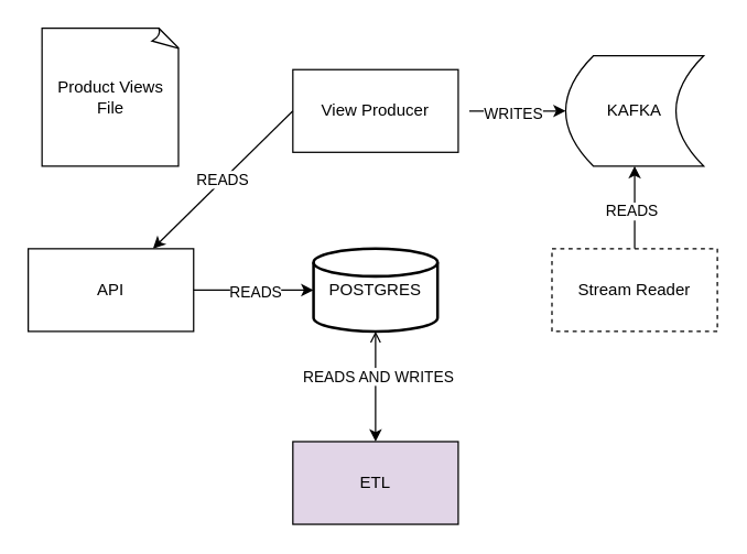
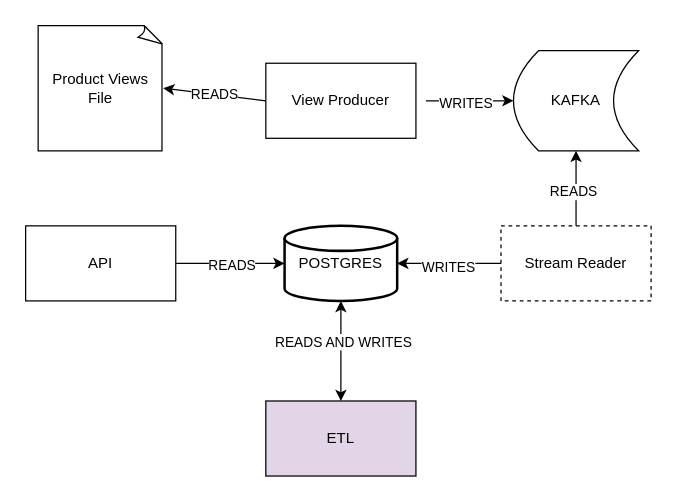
- <mxCell id="5" value="READS" style="endArrow=classic;html=1;exitX=0;exitY=0.5;exitDx=0;exitDy=0;" edge="1" parent="1" source="3" target="14"><mxGeometry width="50" height="50" relative="1" as="geometry"><mxPoint x="230" y="60" as="sourcePoint" /><mxPoint x="280" y="10" as="targetPoint" /></mxGeometry></mxCell>
+ <mxCell id="5" value="READS" style="endArrow=classic;html=1;entryX=1;entryY=0.5;entryDx=0;entryDy=0;entryPerimeter=0;exitX=0;exitY=0.5;exitDx=0;exitDy=0;" edge="1" parent="1" source="3" target="2"><mxGeometry width="50" height="50" relative="1" as="geometry"><mxPoint x="230" y="60" as="sourcePoint" /><mxPoint x="280" y="10" as="targetPoint" /></mxGeometry></mxCell>
+ <mxCell id="12" value="" style="endArrow=classic;html=1;entryX=1;entryY=0.5;entryDx=0;entryDy=0;entryPerimeter=0;exitX=0;exitY=0.5;exitDx=0;exitDy=0;" edge="1" parent="1" source="8" target="11"><mxGeometry width="50" height="50" relative="1" as="geometry"><mxPoint x="540" y="180" as="sourcePoint" /><mxPoint x="590" y="130" as="targetPoint" /></mxGeometry></mxCell>
+ <mxCell id="13" value="WRITES" style="edgeLabel;html=1;align=center;verticalAlign=middle;resizable=0;points=[];" vertex="1" connectable="0" parent="12"><mxGeometry x="0.045" y="2" relative="1" as="geometry"><mxPoint as="offset" /></mxGeometry></mxCell>
- <mxCell id="16" value="" style="endArrow=open;startArrow=classic;html=1;exitX=0.5;exitY=0;exitDx=0;exitDy=0;entryX=0.5;entryY=1;entryDx=0;entryDy=0;entryPerimeter=0;" edge="1" parent="1" source="15" target="11"><mxGeometry width="50" height="50" relative="1" as="geometry"><mxPoint x="412" y="290" as="sourcePoint" /><mxPoint x="462" y="240" as="targetPoint" /></mxGeometry></mxCell>
+ <mxCell id="16" value="" style="endArrow=classic;startArrow=classic;html=1;exitX=0.5;exitY=0;exitDx=0;exitDy=0;entryX=0.5;entryY=1;entryDx=0;entryDy=0;entryPerimeter=0;" edge="1" parent="1" source="15" target="11"><mxGeometry width="50" height="50" relative="1" as="geometry"><mxPoint x="412" y="290" as="sourcePoint" /><mxPoint x="462" y="240" as="targetPoint" /></mxGeometry></mxCell>
